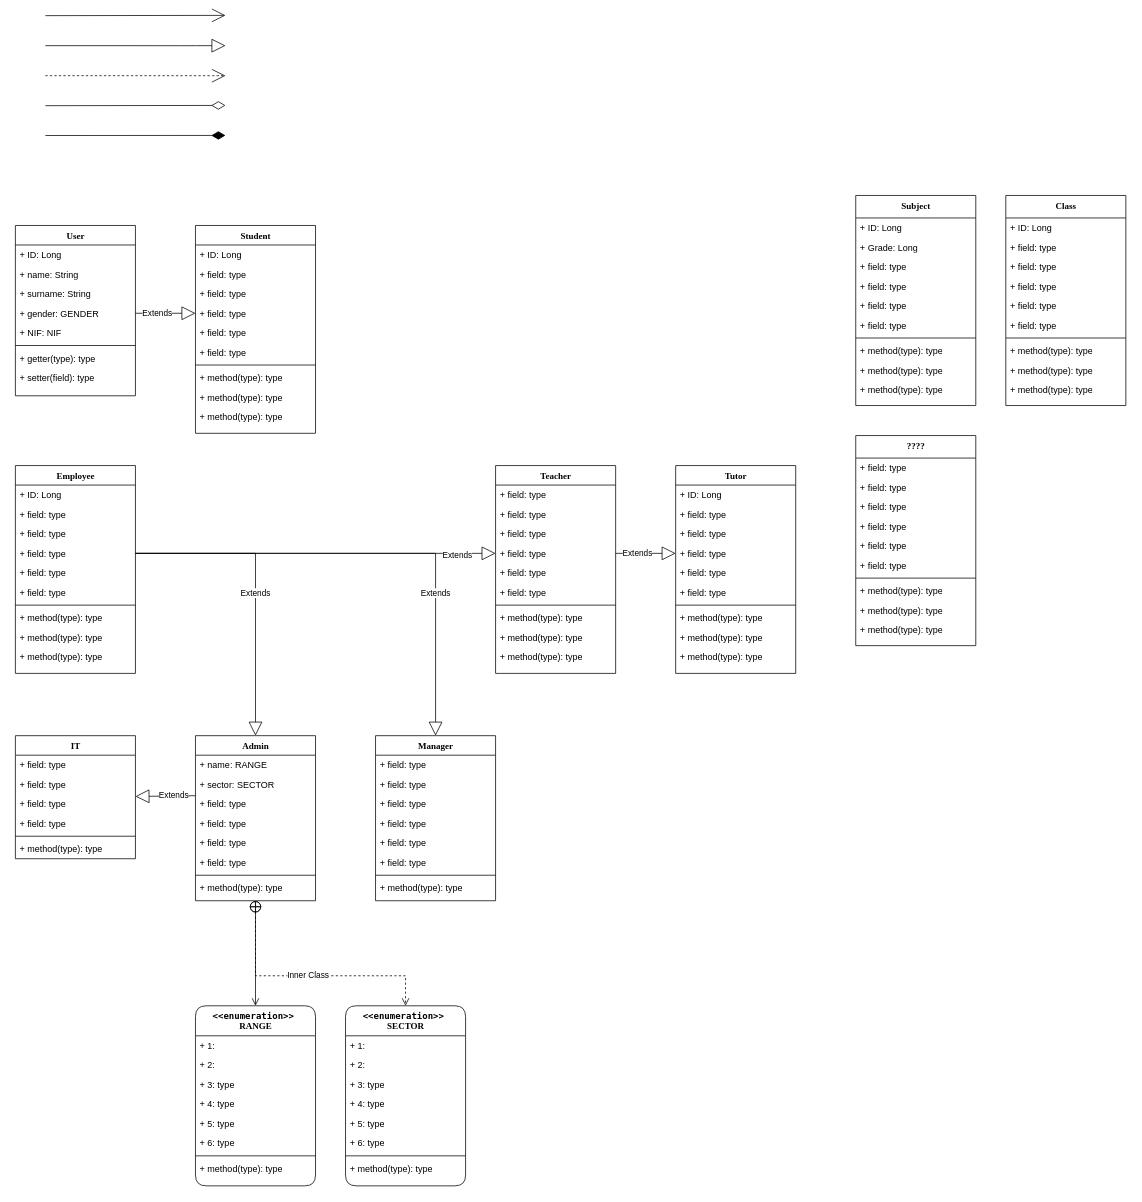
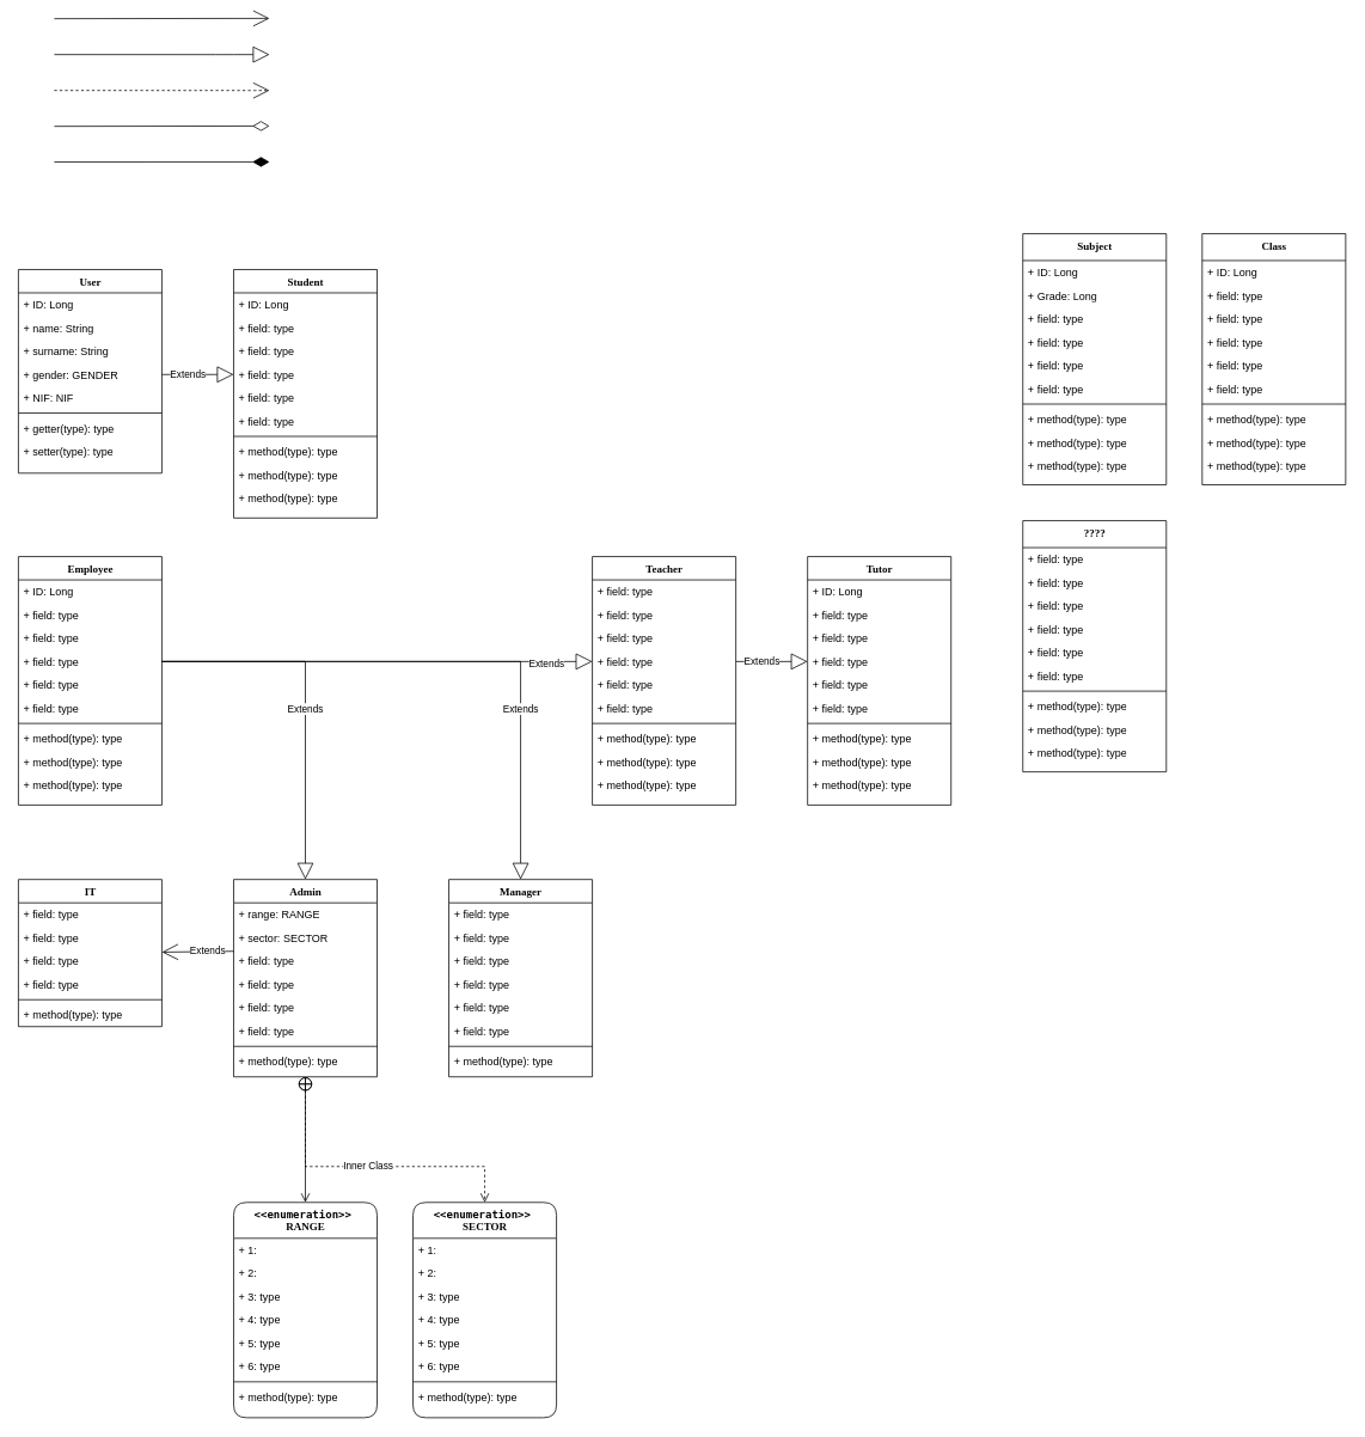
- <mxCell id="11" value="+ setter(field): type" style="text;html=1;strokeColor=none;fillColor=none;align=left;verticalAlign=top;spacingLeft=4;spacingRight=4;whiteSpace=wrap;overflow=hidden;rotatable=0;points=[[0,0.5],[1,0.5]];portConstraint=eastwest;" parent="3" vertex="1"><mxGeometry y="190" width="160" height="26" as="geometry" /></mxCell>
+ <mxCell id="11" value="+ setter(type): type" style="text;html=1;strokeColor=none;fillColor=none;align=left;verticalAlign=top;spacingLeft=4;spacingRight=4;whiteSpace=wrap;overflow=hidden;rotatable=0;points=[[0,0.5],[1,0.5]];portConstraint=eastwest;" parent="3" vertex="1"><mxGeometry y="190" width="160" height="26" as="geometry" /></mxCell>
- <mxCell id="24" value="+ name: RANGE" style="text;html=1;strokeColor=none;fillColor=none;align=left;verticalAlign=top;spacingLeft=4;spacingRight=4;whiteSpace=wrap;overflow=hidden;rotatable=0;points=[[0,0.5],[1,0.5]];portConstraint=eastwest;" parent="23" vertex="1"><mxGeometry y="26" width="160" height="26" as="geometry" /></mxCell>
+ <mxCell id="24" value="+ range: RANGE" style="text;html=1;strokeColor=none;fillColor=none;align=left;verticalAlign=top;spacingLeft=4;spacingRight=4;whiteSpace=wrap;overflow=hidden;rotatable=0;points=[[0,0.5],[1,0.5]];portConstraint=eastwest;" parent="23" vertex="1"><mxGeometry y="26" width="160" height="26" as="geometry" /></mxCell>
- <mxCell id="90" value="Extends" style="endArrow=block;endSize=16;endFill=0;html=1;rounded=0;" parent="1" source="23" target="12" edge="1"><mxGeometry x="-0.25" width="160" relative="1" as="geometry"><mxPoint x="240" y="1090" as="sourcePoint" /><mxPoint x="220" y="1140" as="targetPoint" /><mxPoint x="1" as="offset" /><Array as="points"><mxPoint x="260" y="1060" /></Array></mxGeometry></mxCell>
+ <mxCell id="90" value="Extends" style="endArrow=open;endSize=16;endFill=0;html=1;rounded=0;" parent="1" source="23" target="12" edge="1"><mxGeometry x="-0.25" width="160" relative="1" as="geometry"><mxPoint x="240" y="1090" as="sourcePoint" /><mxPoint x="220" y="1140" as="targetPoint" /><mxPoint x="1" as="offset" /><Array as="points"><mxPoint x="260" y="1060" /></Array></mxGeometry></mxCell>
